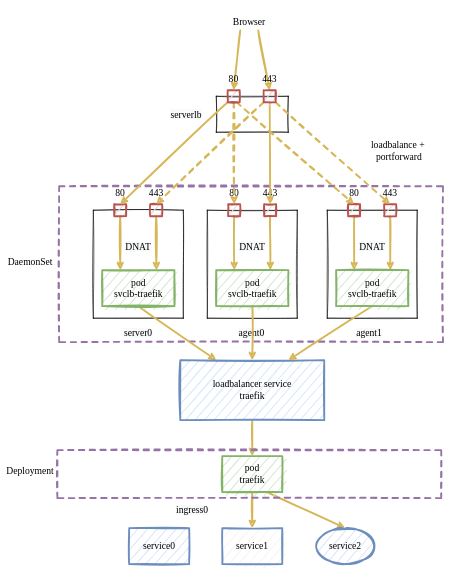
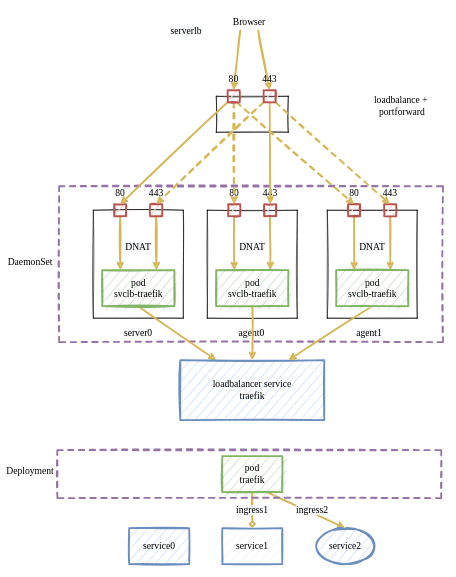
- <mxCell id="64" value="&lt;meta charset=&quot;utf-8&quot;&gt;&lt;span style=&quot;color: rgb(0, 0, 0); font-family: &amp;quot;Comic Sans MS&amp;quot;; font-size: 16px; font-style: normal; font-variant-ligatures: normal; font-variant-caps: normal; font-weight: 400; letter-spacing: normal; orphans: 2; text-indent: 0px; text-transform: none; widows: 2; word-spacing: 0px; -webkit-text-stroke-width: 0px; background-color: rgb(248, 249, 250); text-decoration-thickness: initial; text-decoration-style: initial; text-decoration-color: initial; float: none; display: inline !important;&quot;&gt;serverlb&lt;/span&gt;" style="text;whiteSpace=wrap;html=1;fontSize=16;fontFamily=Comic Sans MS;fontColor=#000000;align=center;verticalAlign=middle;" vertex="1" parent="1"><mxGeometry x="260" y="170" width="100" height="40" as="geometry" /></mxCell>
+ <mxCell id="64" value="&lt;meta charset=&quot;utf-8&quot;&gt;&lt;span style=&quot;color: rgb(0, 0, 0); font-family: &amp;quot;Comic Sans MS&amp;quot;; font-size: 16px; font-style: normal; font-variant-ligatures: normal; font-variant-caps: normal; font-weight: 400; letter-spacing: normal; orphans: 2; text-indent: 0px; text-transform: none; widows: 2; word-spacing: 0px; -webkit-text-stroke-width: 0px; background-color: rgb(248, 249, 250); text-decoration-thickness: initial; text-decoration-style: initial; text-decoration-color: initial; float: none; display: inline !important;&quot;&gt;serverlb&lt;/span&gt;" style="text;whiteSpace=wrap;html=1;fontSize=16;fontFamily=Comic Sans MS;fontColor=#000000;align=center;verticalAlign=middle;" vertex="1" parent="1"><mxGeometry x="260" y="30" width="100" height="40" as="geometry" /></mxCell>
- <mxCell id="65" value="&lt;span style=&quot;color: rgb(0, 0, 0); font-family: &amp;quot;Comic Sans MS&amp;quot;; font-size: 16px; font-style: normal; font-variant-ligatures: normal; font-variant-caps: normal; font-weight: 400; letter-spacing: normal; orphans: 2; text-indent: 0px; text-transform: none; widows: 2; word-spacing: 0px; -webkit-text-stroke-width: 0px; text-decoration-thickness: initial; text-decoration-style: initial; text-decoration-color: initial; float: none; display: inline !important;&quot;&gt;loadbalance +&amp;nbsp;&lt;br&gt;portforward&lt;br&gt;&lt;/span&gt;" style="text;whiteSpace=wrap;html=1;fontSize=16;fontFamily=Comic Sans MS;fontColor=#000000;align=center;verticalAlign=middle;labelBackgroundColor=none;" vertex="1" parent="1"><mxGeometry x="615" y="230" width="100" height="40" as="geometry" /></mxCell>
+ <mxCell id="65" value="&lt;span style=&quot;color: rgb(0, 0, 0); font-family: &amp;quot;Comic Sans MS&amp;quot;; font-size: 16px; font-style: normal; font-variant-ligatures: normal; font-variant-caps: normal; font-weight: 400; letter-spacing: normal; orphans: 2; text-indent: 0px; text-transform: none; widows: 2; word-spacing: 0px; -webkit-text-stroke-width: 0px; text-decoration-thickness: initial; text-decoration-style: initial; text-decoration-color: initial; float: none; display: inline !important;&quot;&gt;loadbalance +&amp;nbsp;&lt;br&gt;portforward&lt;br&gt;&lt;/span&gt;" style="text;whiteSpace=wrap;html=1;fontSize=16;fontFamily=Comic Sans MS;fontColor=#000000;align=center;verticalAlign=middle;labelBackgroundColor=none;" vertex="1" parent="1"><mxGeometry x="620" y="155" width="100" height="40" as="geometry" /></mxCell>
- <mxCell id="23" style="rounded=0;sketch=1;orthogonalLoop=1;jettySize=auto;html=1;exitX=0.5;exitY=1;exitDx=0;exitDy=0;entryX=0.5;entryY=0;entryDx=0;entryDy=0;fontFamily=Comic Sans MS;fontSize=16;fontColor=#000000;strokeWidth=3;fillColor=#fff2cc;strokeColor=#d6b656;" edge="1" parent="1" source="24" target="27"><mxGeometry relative="1" as="geometry" /></mxCell>
- <mxCell id="50" value="&lt;span style=&quot;font-family: &amp;quot;Comic Sans MS&amp;quot;; font-size: 16px; font-style: normal; font-variant-ligatures: normal; font-variant-caps: normal; font-weight: 400; letter-spacing: normal; orphans: 2; text-indent: 0px; text-transform: none; widows: 2; word-spacing: 0px; -webkit-text-stroke-width: 0px; background-color: rgb(248, 249, 250); text-decoration-thickness: initial; text-decoration-style: initial; text-decoration-color: initial; float: none; display: inline !important;&quot;&gt;ingress0&lt;/span&gt;" style="text;whiteSpace=wrap;html=1;fontSize=16;fontFamily=Comic Sans MS;align=center;verticalAlign=middle;fontColor=default;fillColor=none;" vertex="1" parent="1"><mxGeometry x="275" y="830" width="90" height="40" as="geometry" /></mxCell>
+ <mxCell id="48" value="&lt;span style=&quot;font-family: &amp;quot;Comic Sans MS&amp;quot;; font-size: 16px; font-style: normal; font-variant-ligatures: normal; font-variant-caps: normal; font-weight: 400; letter-spacing: normal; orphans: 2; text-indent: 0px; text-transform: none; widows: 2; word-spacing: 0px; -webkit-text-stroke-width: 0px; background-color: rgb(248, 249, 250); text-decoration-thickness: initial; text-decoration-style: initial; text-decoration-color: initial; float: none; display: inline !important;&quot;&gt;ingress1&lt;/span&gt;" style="text;whiteSpace=wrap;html=1;fontSize=16;fontFamily=Comic Sans MS;align=center;verticalAlign=middle;fontColor=default;fillColor=none;" vertex="1" parent="1"><mxGeometry x="375" y="830" width="90" height="40" as="geometry" /></mxCell>
+ <mxCell id="49" value="&lt;span style=&quot;font-family: &amp;quot;Comic Sans MS&amp;quot;; font-size: 16px; font-style: normal; font-variant-ligatures: normal; font-variant-caps: normal; font-weight: 400; letter-spacing: normal; orphans: 2; text-indent: 0px; text-transform: none; widows: 2; word-spacing: 0px; -webkit-text-stroke-width: 0px; background-color: rgb(248, 249, 250); text-decoration-thickness: initial; text-decoration-style: initial; text-decoration-color: initial; float: none; display: inline !important;&quot;&gt;ingress2&lt;/span&gt;" style="text;whiteSpace=wrap;html=1;fontSize=16;fontFamily=Comic Sans MS;align=center;verticalAlign=middle;fontColor=default;fillColor=none;" vertex="1" parent="1"><mxGeometry x="475" y="830" width="90" height="40" as="geometry" /></mxCell>
- <mxCell id="25" style="rounded=0;sketch=1;orthogonalLoop=1;jettySize=auto;html=1;exitX=0.5;exitY=1;exitDx=0;exitDy=0;entryX=0.5;entryY=0;entryDx=0;entryDy=0;fontFamily=Comic Sans MS;fontSize=16;fontColor=#000000;strokeWidth=3;fillColor=#fff2cc;strokeColor=#d6b656;" edge="1" parent="1" source="27" target="45"><mxGeometry relative="1" as="geometry" /></mxCell>
+ <mxCell id="25" style="rounded=0;sketch=1;orthogonalLoop=1;jettySize=auto;html=1;exitX=0.5;exitY=1;exitDx=0;exitDy=0;entryX=0.5;entryY=0;entryDx=0;entryDy=0;fontFamily=Comic Sans MS;fontSize=16;fontColor=#000000;strokeWidth=3;fillColor=#fff2cc;strokeColor=#d6b656;endArrow=diamond;" edge="1" parent="1" source="27" target="45"><mxGeometry relative="1" as="geometry" /></mxCell>
